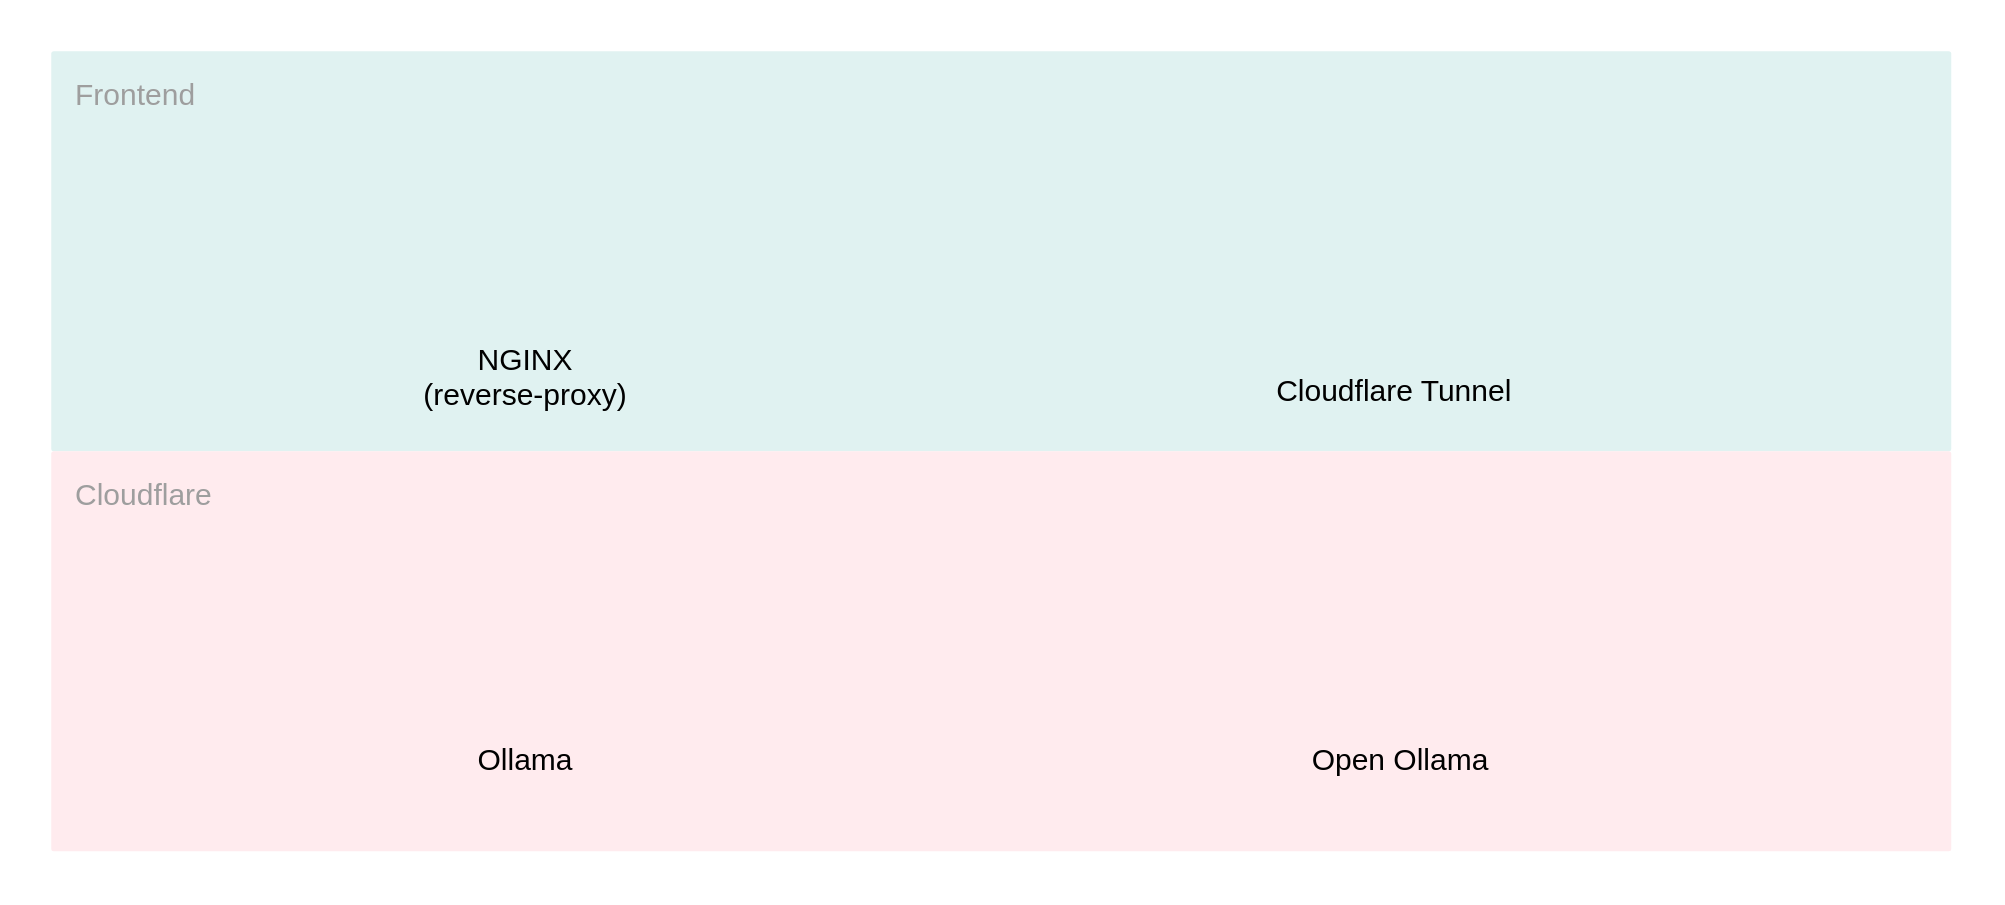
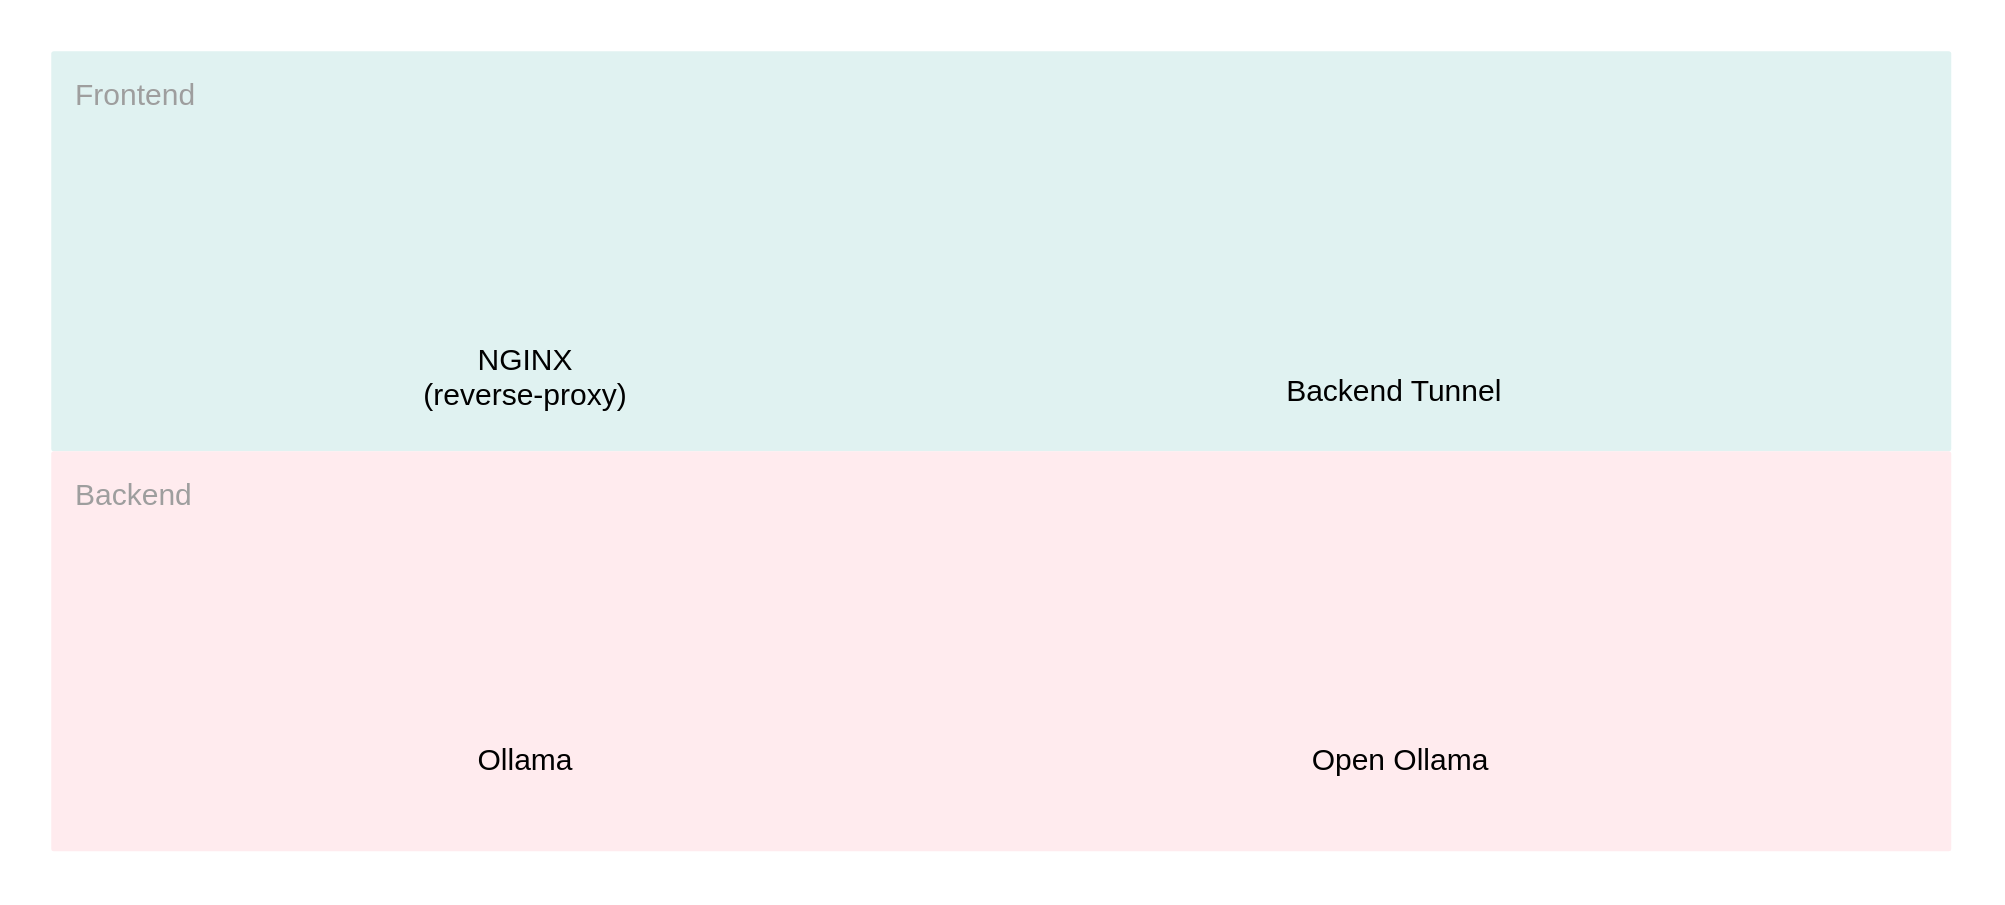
- <mxCell id="7" value="Cloudflare Tunnel" style="shape=image;imageAspect=0;aspect=fixed;verticalLabelPosition=bottom;verticalAlign=top;fontColor=#000000;image=https://static-00.iconduck.com/assets.00/cloudflare-icon-2048x2048-wks6nchu.png;" vertex="1" parent="1"><mxGeometry x="515" y="57.5" width="85" height="85" as="geometry" /></mxCell>
+ <mxCell id="7" value="Backend Tunnel" style="shape=image;imageAspect=0;aspect=fixed;verticalLabelPosition=bottom;verticalAlign=top;fontColor=#000000;image=https://static-00.iconduck.com/assets.00/cloudflare-icon-2048x2048-wks6nchu.png;" vertex="1" parent="1"><mxGeometry x="515" y="57.5" width="85" height="85" as="geometry" /></mxCell>
- <mxCell id="3" value="Cloudflare" style="sketch=0;points=[[0,0,0],[0.25,0,0],[0.5,0,0],[0.75,0,0],[1,0,0],[1,0.25,0],[1,0.5,0],[1,0.75,0],[1,1,0],[0.75,1,0],[0.5,1,0],[0.25,1,0],[0,1,0],[0,0.75,0],[0,0.5,0],[0,0.25,0]];rounded=1;absoluteArcSize=1;arcSize=2;html=1;strokeColor=none;gradientColor=none;shadow=0;dashed=0;fontSize=12;fontColor=#9E9E9E;align=left;verticalAlign=top;spacing=10;spacingTop=-4;fillColor=#FFEBEE;" vertex="1" parent="1"><mxGeometry x="20" y="180" width="760" height="160" as="geometry" /></mxCell>
+ <mxCell id="3" value="Backend" style="sketch=0;points=[[0,0,0],[0.25,0,0],[0.5,0,0],[0.75,0,0],[1,0,0],[1,0.25,0],[1,0.5,0],[1,0.75,0],[1,1,0],[0.75,1,0],[0.5,1,0],[0.25,1,0],[0,1,0],[0,0.75,0],[0,0.5,0],[0,0.25,0]];rounded=1;absoluteArcSize=1;arcSize=2;html=1;strokeColor=none;gradientColor=none;shadow=0;dashed=0;fontSize=12;fontColor=#9E9E9E;align=left;verticalAlign=top;spacing=10;spacingTop=-4;fillColor=#FFEBEE;" vertex="1" parent="1"><mxGeometry x="20" y="180" width="760" height="160" as="geometry" /></mxCell>
